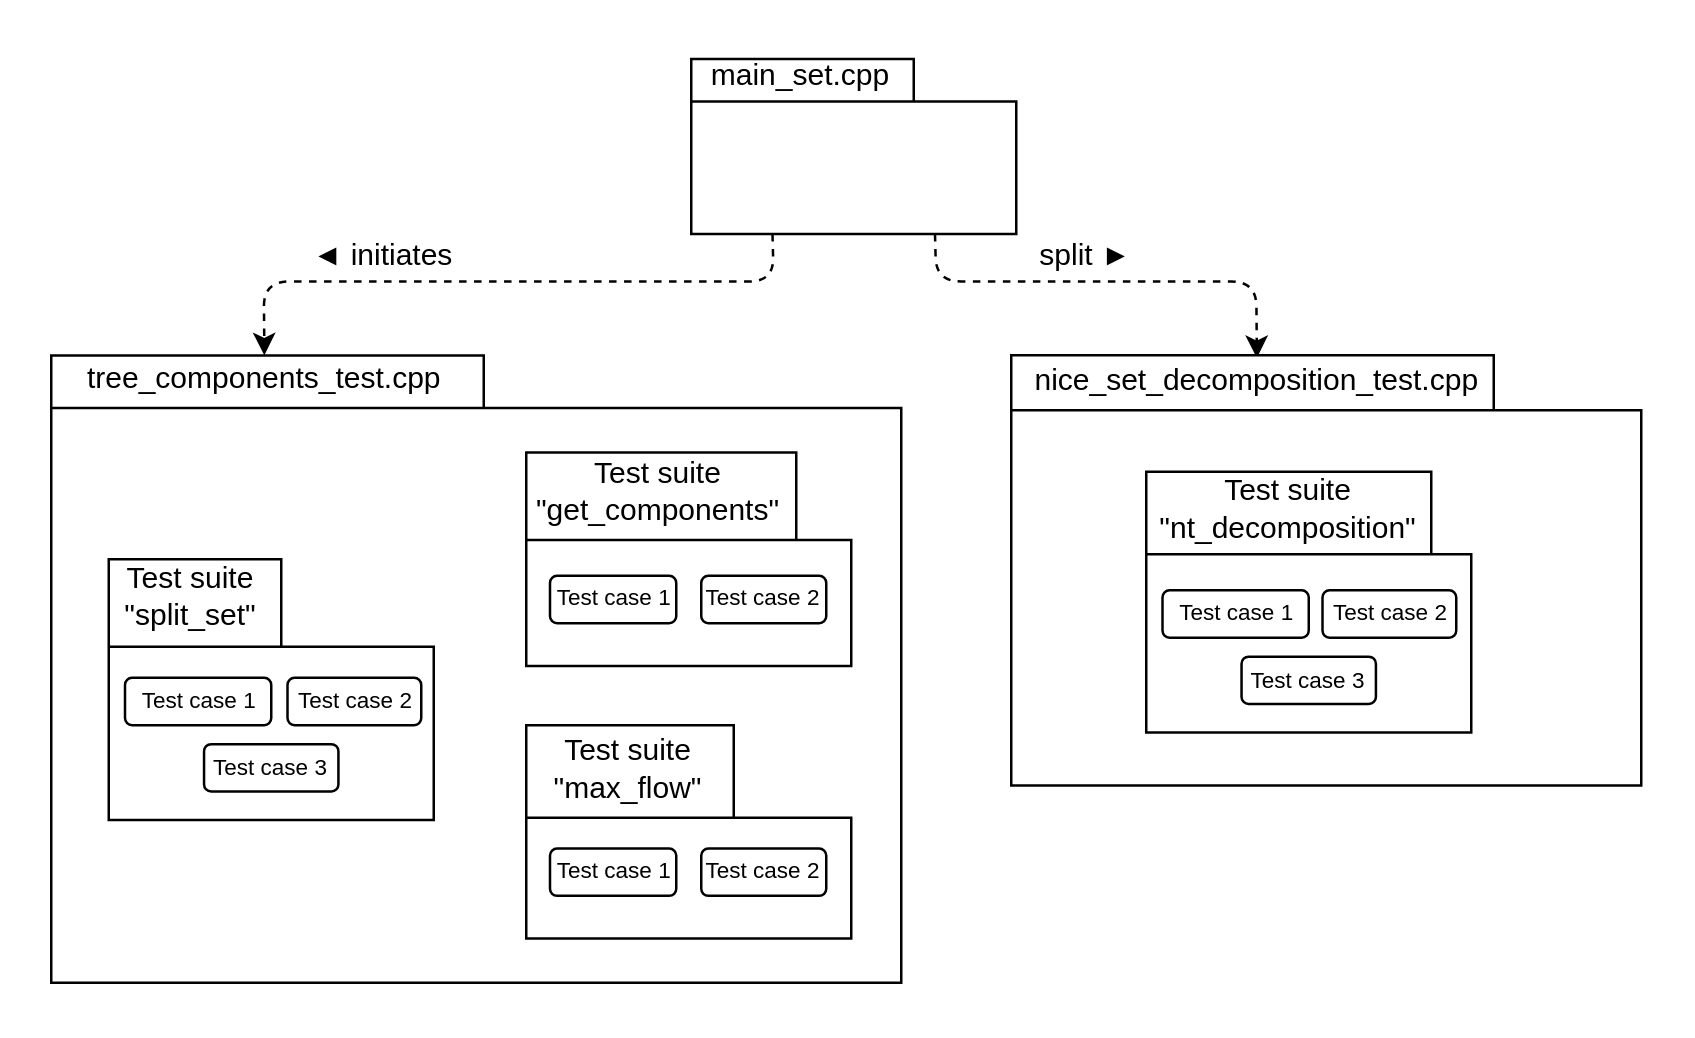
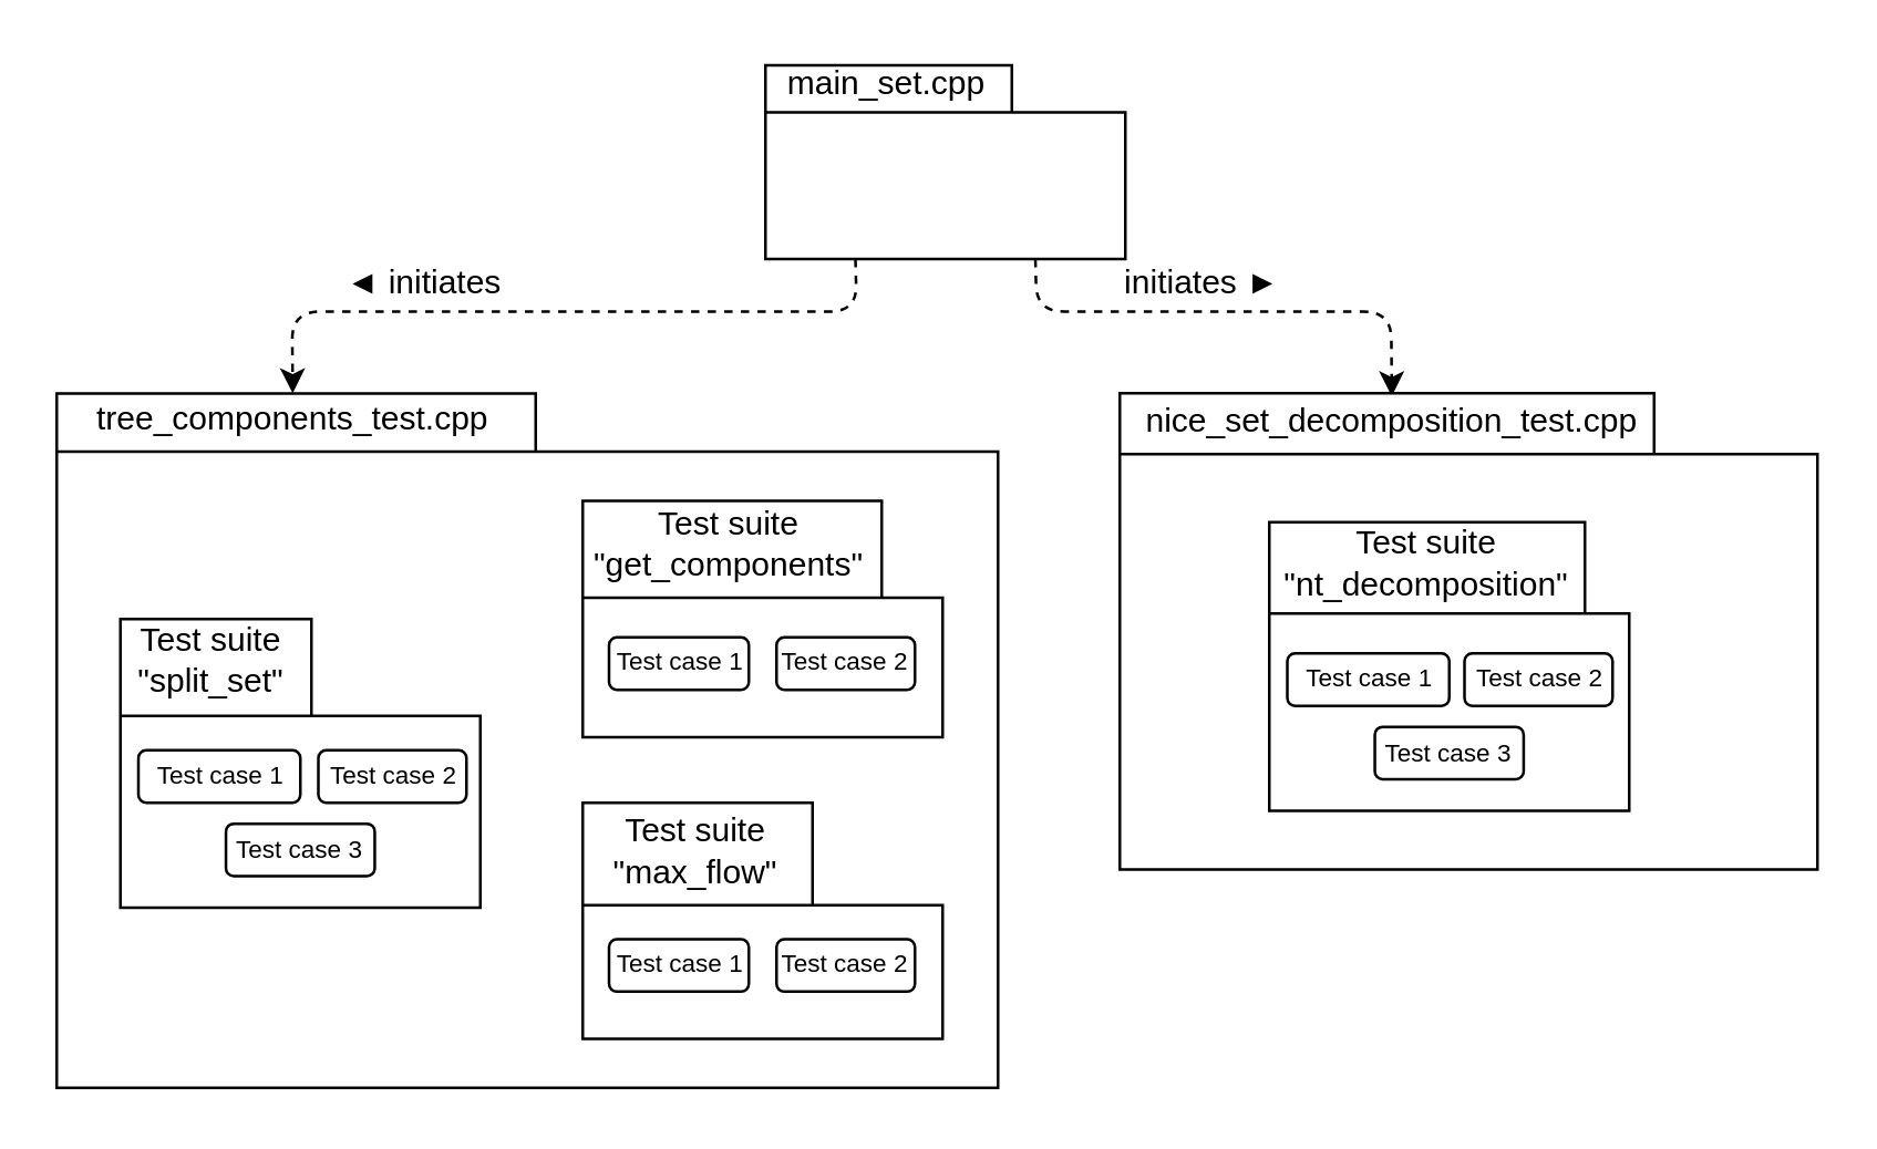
- <mxCell id="8" value="split ►" style="text;html=1;strokeColor=none;fillColor=none;align=center;verticalAlign=middle;whiteSpace=wrap;rounded=0;" parent="1" vertex="1"><mxGeometry x="396" y="92" width="76" height="20" as="geometry" /></mxCell>
+ <mxCell id="8" value="initiates ►" style="text;html=1;strokeColor=none;fillColor=none;align=center;verticalAlign=middle;whiteSpace=wrap;rounded=0;" parent="1" vertex="1"><mxGeometry x="396" y="92" width="76" height="20" as="geometry" /></mxCell>
